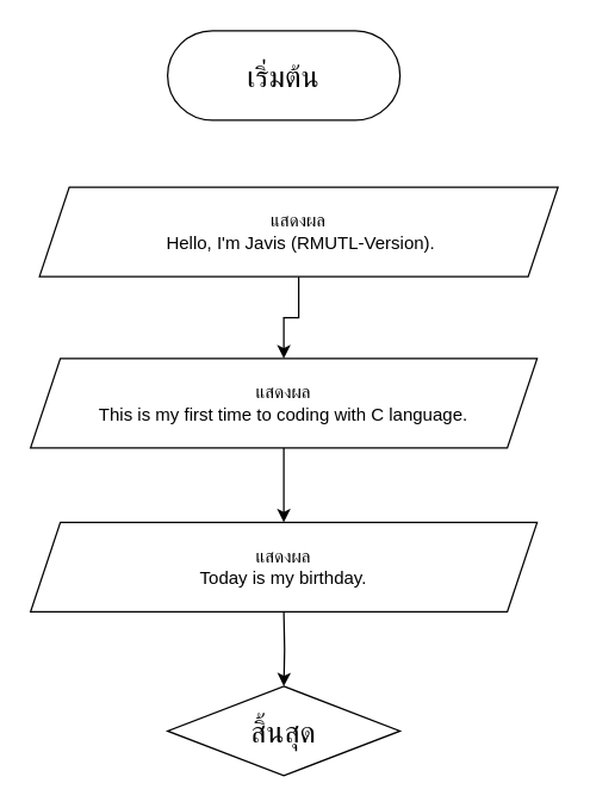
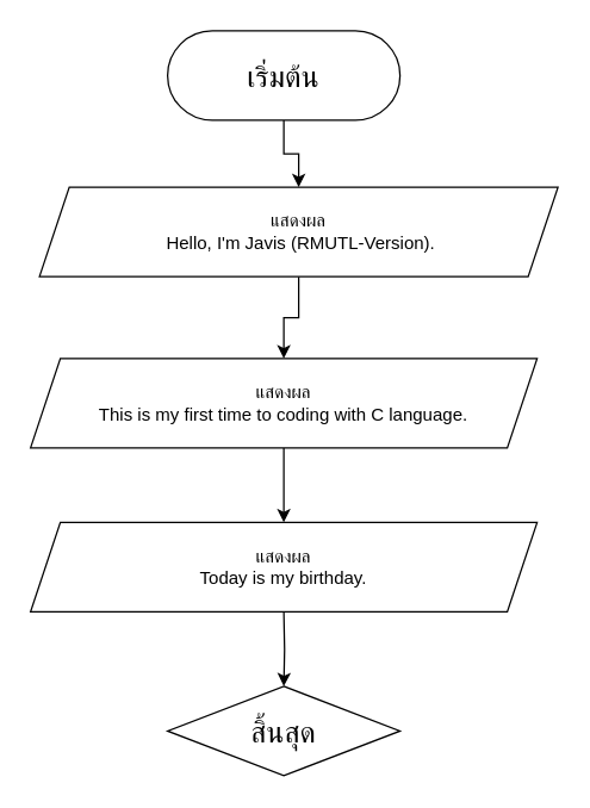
+ <mxCell id="2" value="" style="edgeStyle=orthogonalEdgeStyle;rounded=0;orthogonalLoop=1;jettySize=auto;html=1;" parent="1" source="3" target="5" edge="1"><mxGeometry relative="1" as="geometry" /></mxCell>
